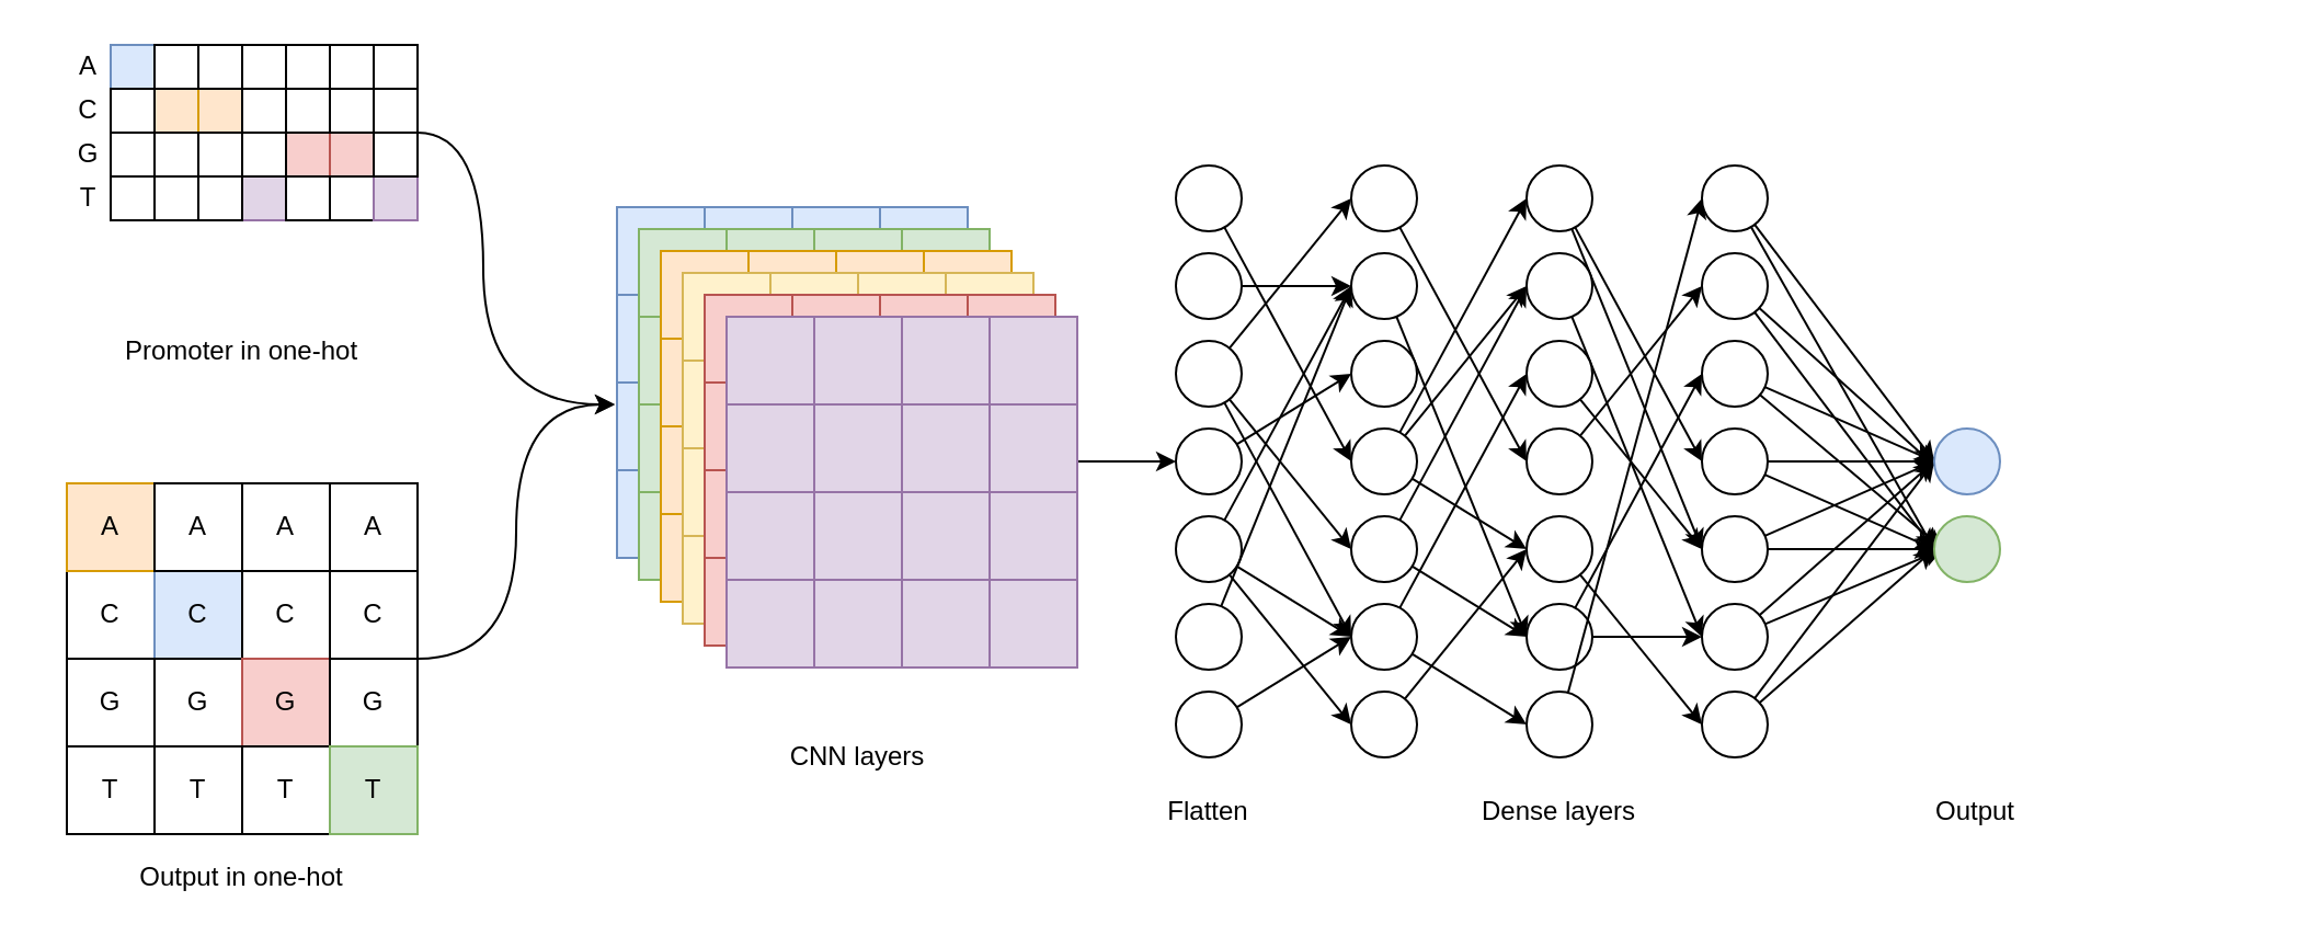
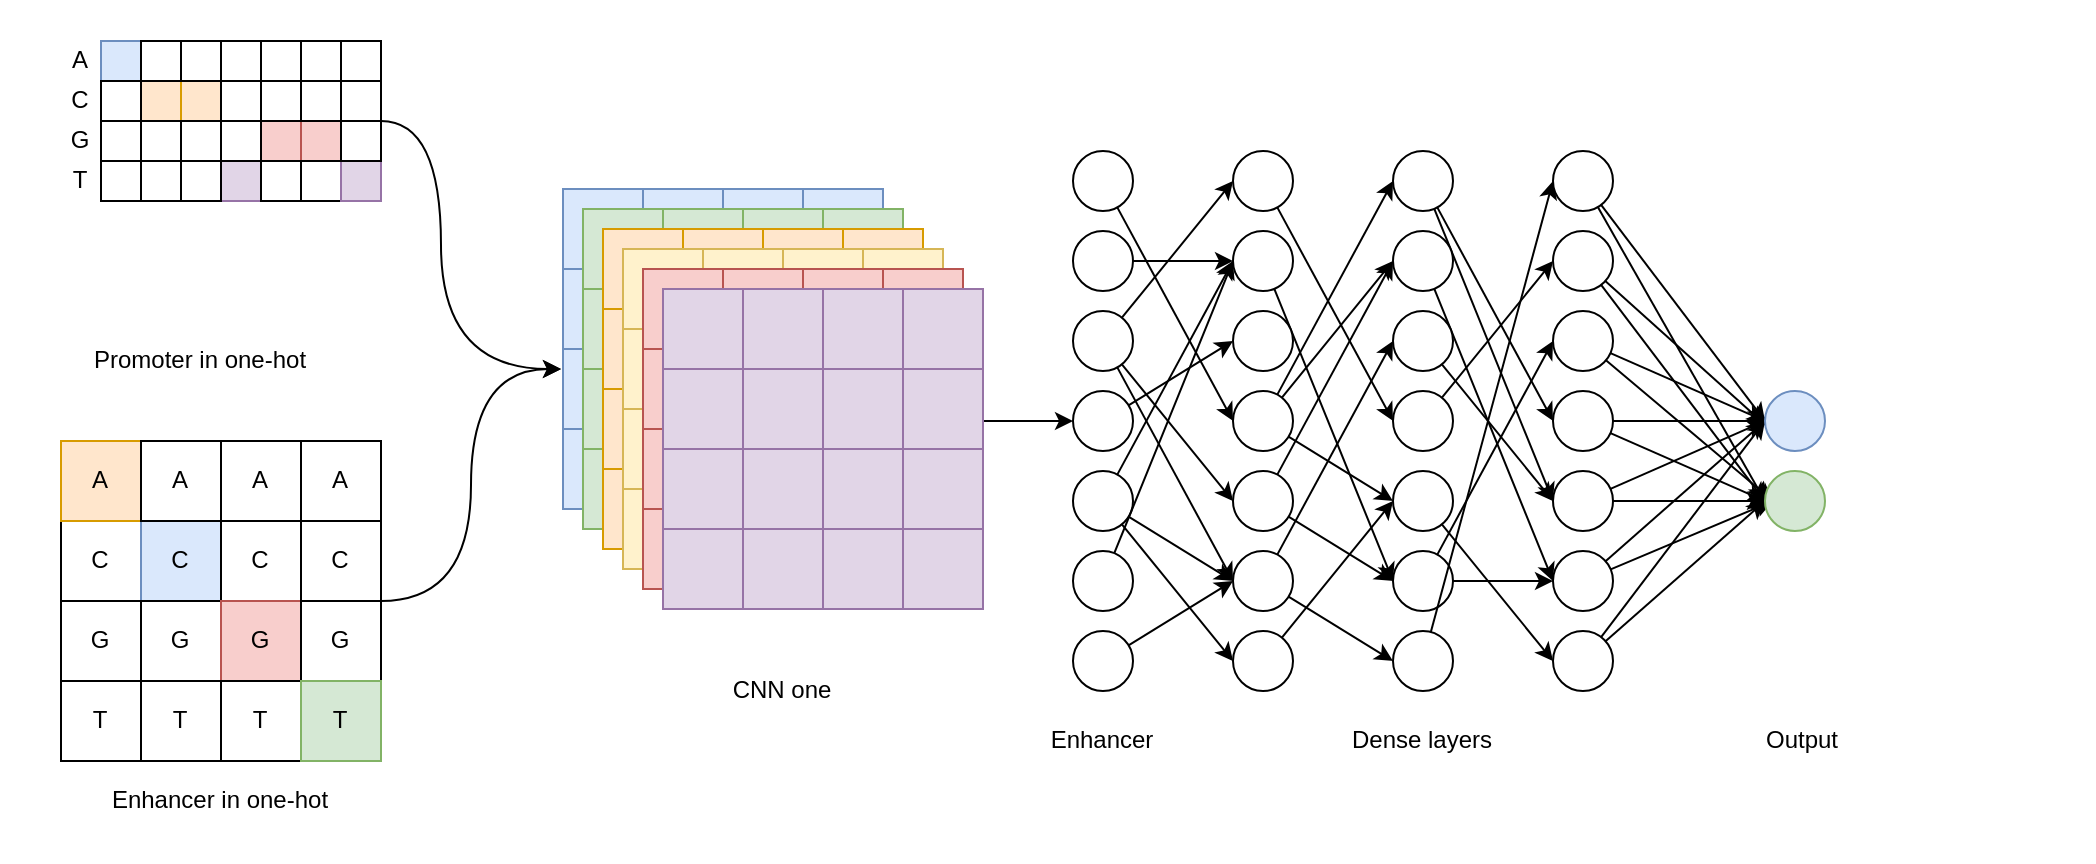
- <mxCell id="3" value="&lt;div&gt;Promoter in one-hot&lt;/div&gt;" style="text;html=1;strokeColor=none;fillColor=none;align=center;verticalAlign=middle;whiteSpace=wrap;rounded=0;" parent="1" vertex="1"><mxGeometry x="30" y="150" width="160" height="20" as="geometry" /></mxCell>
+ <mxCell id="3" value="&lt;div&gt;Promoter in one-hot&lt;/div&gt;" style="text;html=1;strokeColor=none;fillColor=none;align=center;verticalAlign=middle;whiteSpace=wrap;rounded=0;" parent="1" vertex="1"><mxGeometry x="20" y="170" width="160" height="20" as="geometry" /></mxCell>
- <mxCell id="172" value="&lt;div&gt;CNN layers&lt;/div&gt;" style="text;html=1;strokeColor=none;fillColor=none;align=center;verticalAlign=middle;whiteSpace=wrap;rounded=0;" vertex="1" parent="1"><mxGeometry x="266" y="335" width="250" height="20" as="geometry" /></mxCell>
+ <mxCell id="172" value="&lt;div&gt;CNN one&lt;/div&gt;" style="text;html=1;strokeColor=none;fillColor=none;align=center;verticalAlign=middle;whiteSpace=wrap;rounded=0;" vertex="1" parent="1"><mxGeometry x="266" y="335" width="250" height="20" as="geometry" /></mxCell>
- <mxCell id="209" value="Flatten" style="text;html=1;strokeColor=none;fillColor=none;align=center;verticalAlign=middle;whiteSpace=wrap;rounded=0;" vertex="1" parent="1"><mxGeometry x="426" y="360" width="250" height="20" as="geometry" /></mxCell>
+ <mxCell id="209" value="Enhancer" style="text;html=1;strokeColor=none;fillColor=none;align=center;verticalAlign=middle;whiteSpace=wrap;rounded=0;" vertex="1" parent="1"><mxGeometry x="426" y="360" width="250" height="20" as="geometry" /></mxCell>
- <mxCell id="68" value="&lt;div&gt;Output in one-hot&lt;/div&gt;" style="text;html=1;strokeColor=none;fillColor=none;align=center;verticalAlign=middle;whiteSpace=wrap;rounded=0;" parent="1" vertex="1"><mxGeometry x="30" y="390" width="160" height="20" as="geometry" /></mxCell>
+ <mxCell id="68" value="&lt;div&gt;Enhancer in one-hot&lt;/div&gt;" style="text;html=1;strokeColor=none;fillColor=none;align=center;verticalAlign=middle;whiteSpace=wrap;rounded=0;" parent="1" vertex="1"><mxGeometry x="30" y="390" width="160" height="20" as="geometry" /></mxCell>
